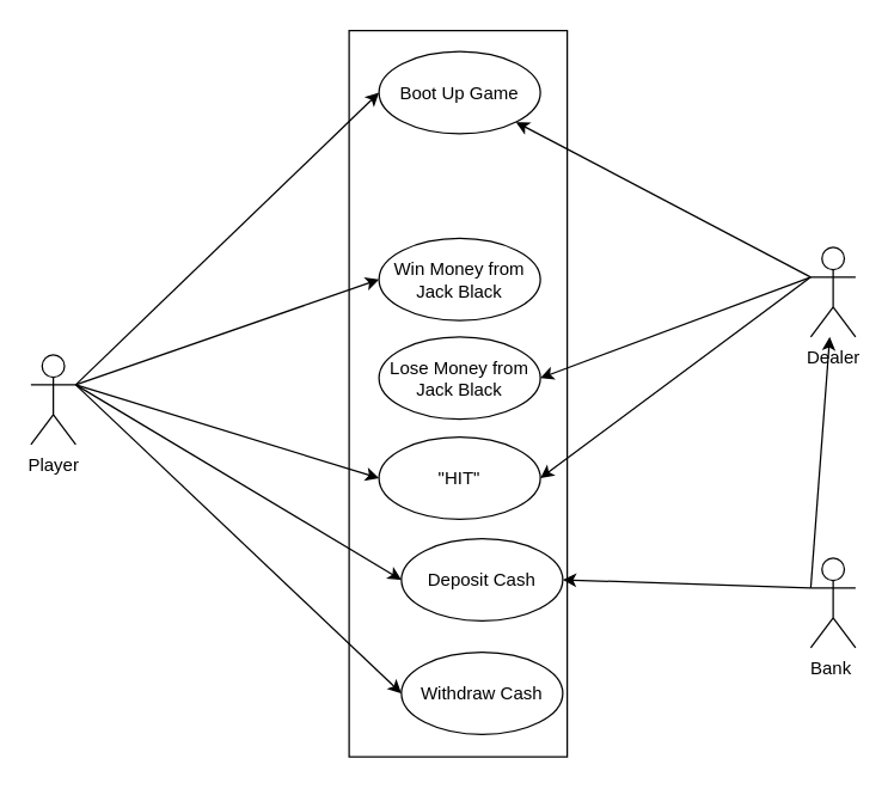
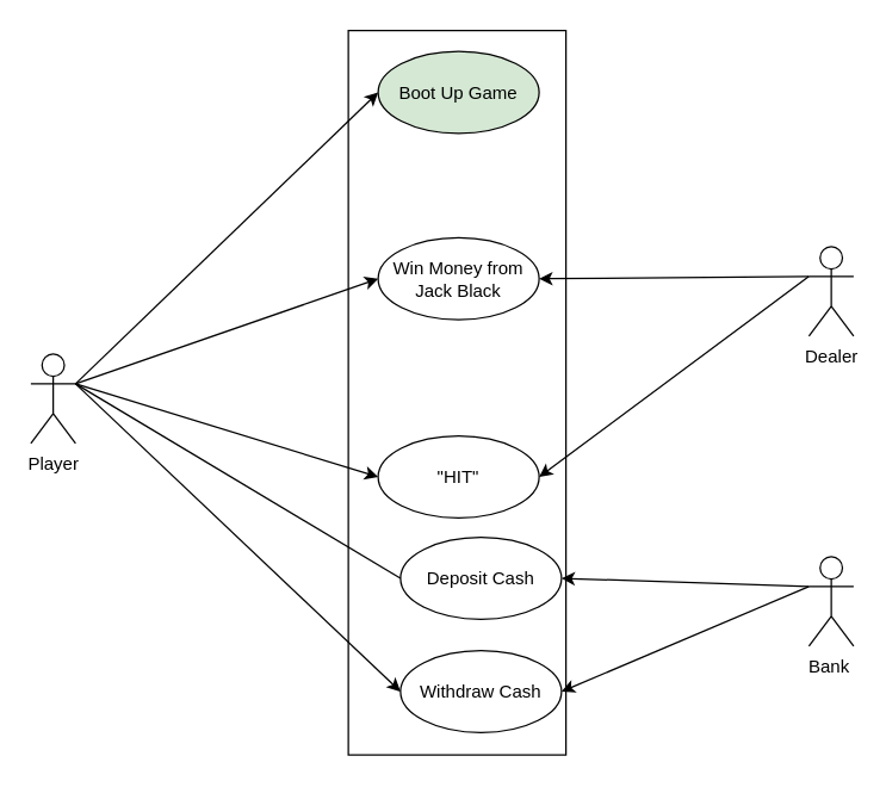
- <mxCell id="5" value="Boot Up Game" style="ellipse;whiteSpace=wrap;html=1;" parent="1" vertex="1"><mxGeometry x="253" y="34" width="108" height="55" as="geometry" /></mxCell>
+ <mxCell id="5" value="Boot Up Game" style="ellipse;whiteSpace=wrap;html=1;fillColor=#d5e8d4;" parent="1" vertex="1"><mxGeometry x="253" y="34" width="108" height="55" as="geometry" /></mxCell>
- <mxCell id="16" value="" style="endArrow=classic;html=1;exitX=0;exitY=0.333;exitDx=0;exitDy=0;exitPerimeter=0;" parent="1" source="3" target="5" edge="1"><mxGeometry width="50" height="50" relative="1" as="geometry"><mxPoint x="315" y="383" as="sourcePoint" /><mxPoint x="365" y="333" as="targetPoint" /></mxGeometry></mxCell>
+ <mxCell id="16" value="" style="endArrow=classic;html=1;entryX=1;entryY=0.5;entryDx=0;entryDy=0;exitX=0;exitY=0.333;exitDx=0;exitDy=0;exitPerimeter=0;" parent="1" source="3" target="9" edge="1"><mxGeometry width="50" height="50" relative="1" as="geometry"><mxPoint x="315" y="383" as="sourcePoint" /><mxPoint x="365" y="333" as="targetPoint" /></mxGeometry></mxCell>
- <mxCell id="14" value="" style="endArrow=classic;html=1;entryX=1;entryY=0.5;entryDx=0;entryDy=0;exitX=0;exitY=0.333;exitDx=0;exitDy=0;exitPerimeter=0;" parent="1" source="3" target="10" edge="1"><mxGeometry width="50" height="50" relative="1" as="geometry"><mxPoint x="315" y="376" as="sourcePoint" /><mxPoint x="365" y="326" as="targetPoint" /></mxGeometry></mxCell>
- <mxCell id="10" value="Lose Money from Jack Black" style="ellipse;whiteSpace=wrap;html=1;" parent="1" vertex="1"><mxGeometry x="253" y="225" width="108" height="55" as="geometry" /></mxCell>
- <mxCell id="20" value="" style="endArrow=classic;html=1;exitX=0;exitY=0.333;exitDx=0;exitDy=0;exitPerimeter=0;" parent="1" source="18" target="3" edge="1"><mxGeometry width="50" height="50" relative="1" as="geometry"><mxPoint x="278" y="421" as="sourcePoint" /><mxPoint x="328" y="371" as="targetPoint" /></mxGeometry></mxCell>
+ <mxCell id="20" value="" style="endArrow=classic;html=1;entryX=1;entryY=0.5;entryDx=0;entryDy=0;exitX=0;exitY=0.333;exitDx=0;exitDy=0;exitPerimeter=0;" parent="1" source="18" target="7" edge="1"><mxGeometry width="50" height="50" relative="1" as="geometry"><mxPoint x="278" y="421" as="sourcePoint" /><mxPoint x="328" y="371" as="targetPoint" /></mxGeometry></mxCell>
- <mxCell id="11" value="" style="endArrow=classic;html=1;exitX=1;exitY=0.333;exitDx=0;exitDy=0;exitPerimeter=0;entryX=0;entryY=0.5;entryDx=0;entryDy=0;" parent="1" source="2" target="6" edge="1"><mxGeometry width="50" height="50" relative="1" as="geometry"><mxPoint x="549" y="372" as="sourcePoint" /><mxPoint x="366" y="261" as="targetPoint" /></mxGeometry></mxCell>
+ <mxCell id="11" value="" style="endArrow=none;html=1;exitX=1;exitY=0.333;exitDx=0;exitDy=0;exitPerimeter=0;entryX=0;entryY=0.5;entryDx=0;entryDy=0;" parent="1" source="2" target="6" edge="1"><mxGeometry width="50" height="50" relative="1" as="geometry"><mxPoint x="549" y="372" as="sourcePoint" /><mxPoint x="366" y="261" as="targetPoint" /></mxGeometry></mxCell>
